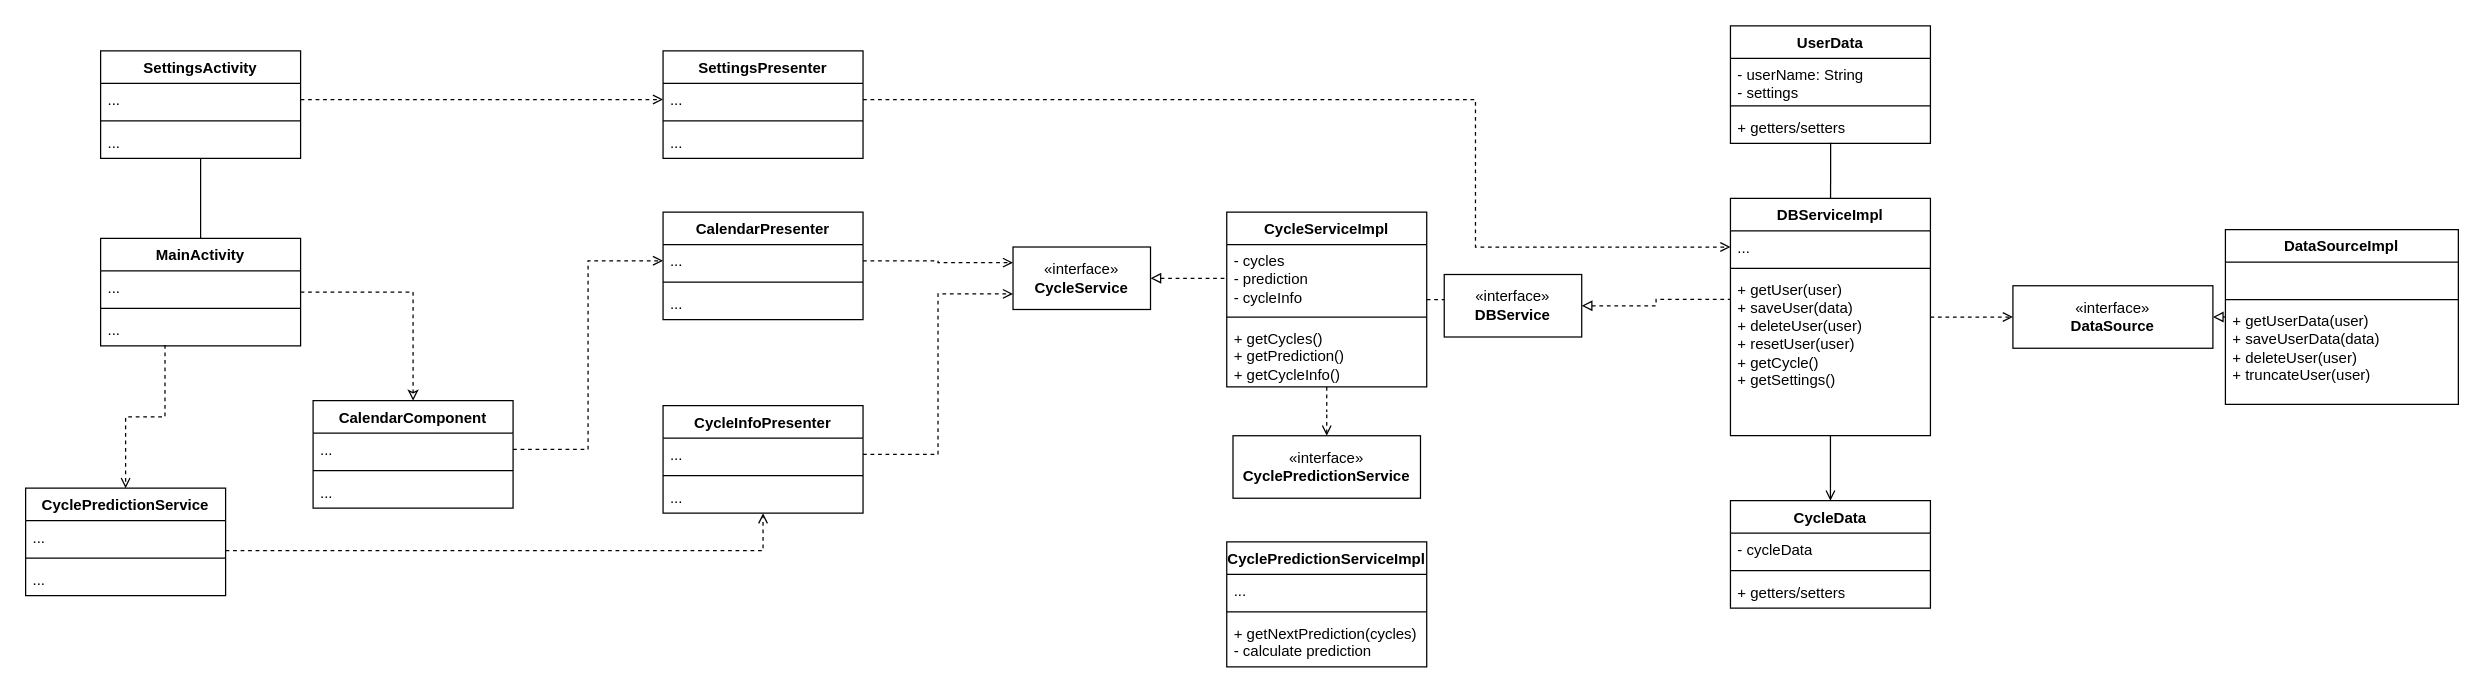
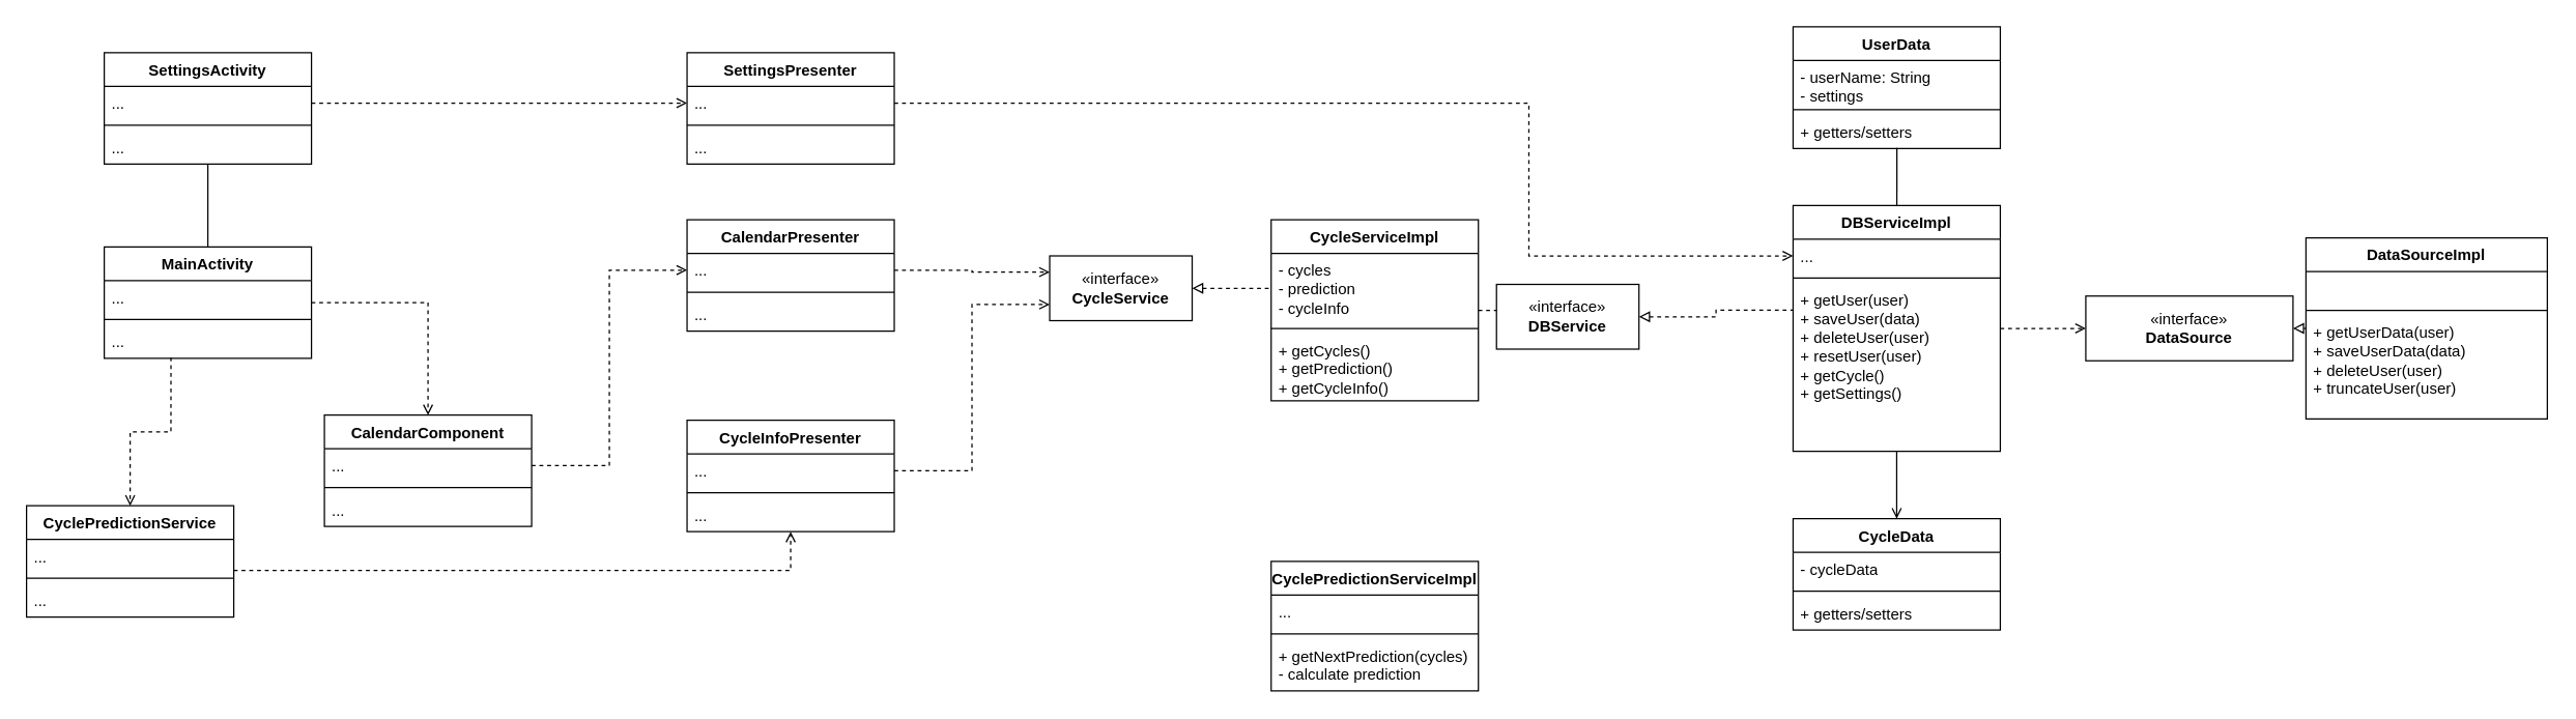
- <mxCell id="3" style="edgeStyle=orthogonalEdgeStyle;rounded=0;orthogonalLoop=1;jettySize=auto;html=1;entryX=0.5;entryY=0;entryDx=0;entryDy=0;endArrow=classic;endFill=0;dashed=1;" edge="1" parent="1" source="4" target="17"><mxGeometry relative="1" as="geometry" /></mxCell>
+ <mxCell id="3" style="edgeStyle=orthogonalEdgeStyle;rounded=0;orthogonalLoop=1;jettySize=auto;html=1;entryX=0.5;entryY=0;entryDx=0;entryDy=0;endArrow=open;endFill=0;dashed=1;" edge="1" parent="1" source="4" target="17"><mxGeometry relative="1" as="geometry" /></mxCell>
- <mxCell id="41" style="edgeStyle=orthogonalEdgeStyle;rounded=0;orthogonalLoop=1;jettySize=auto;html=1;entryX=0.5;entryY=0;entryDx=0;entryDy=0;endArrow=open;endFill=0;dashed=1;" edge="1" parent="1" source="43" target="65"><mxGeometry relative="1" as="geometry" /></mxCell>
- <mxCell id="65" value="«interface»&lt;br&gt;&lt;b&gt;CyclePredictionService&lt;/b&gt;" style="html=1;whiteSpace=wrap;container=0;" vertex="1" parent="1"><mxGeometry x="986" y="348" width="150" height="50" as="geometry" /></mxCell>
